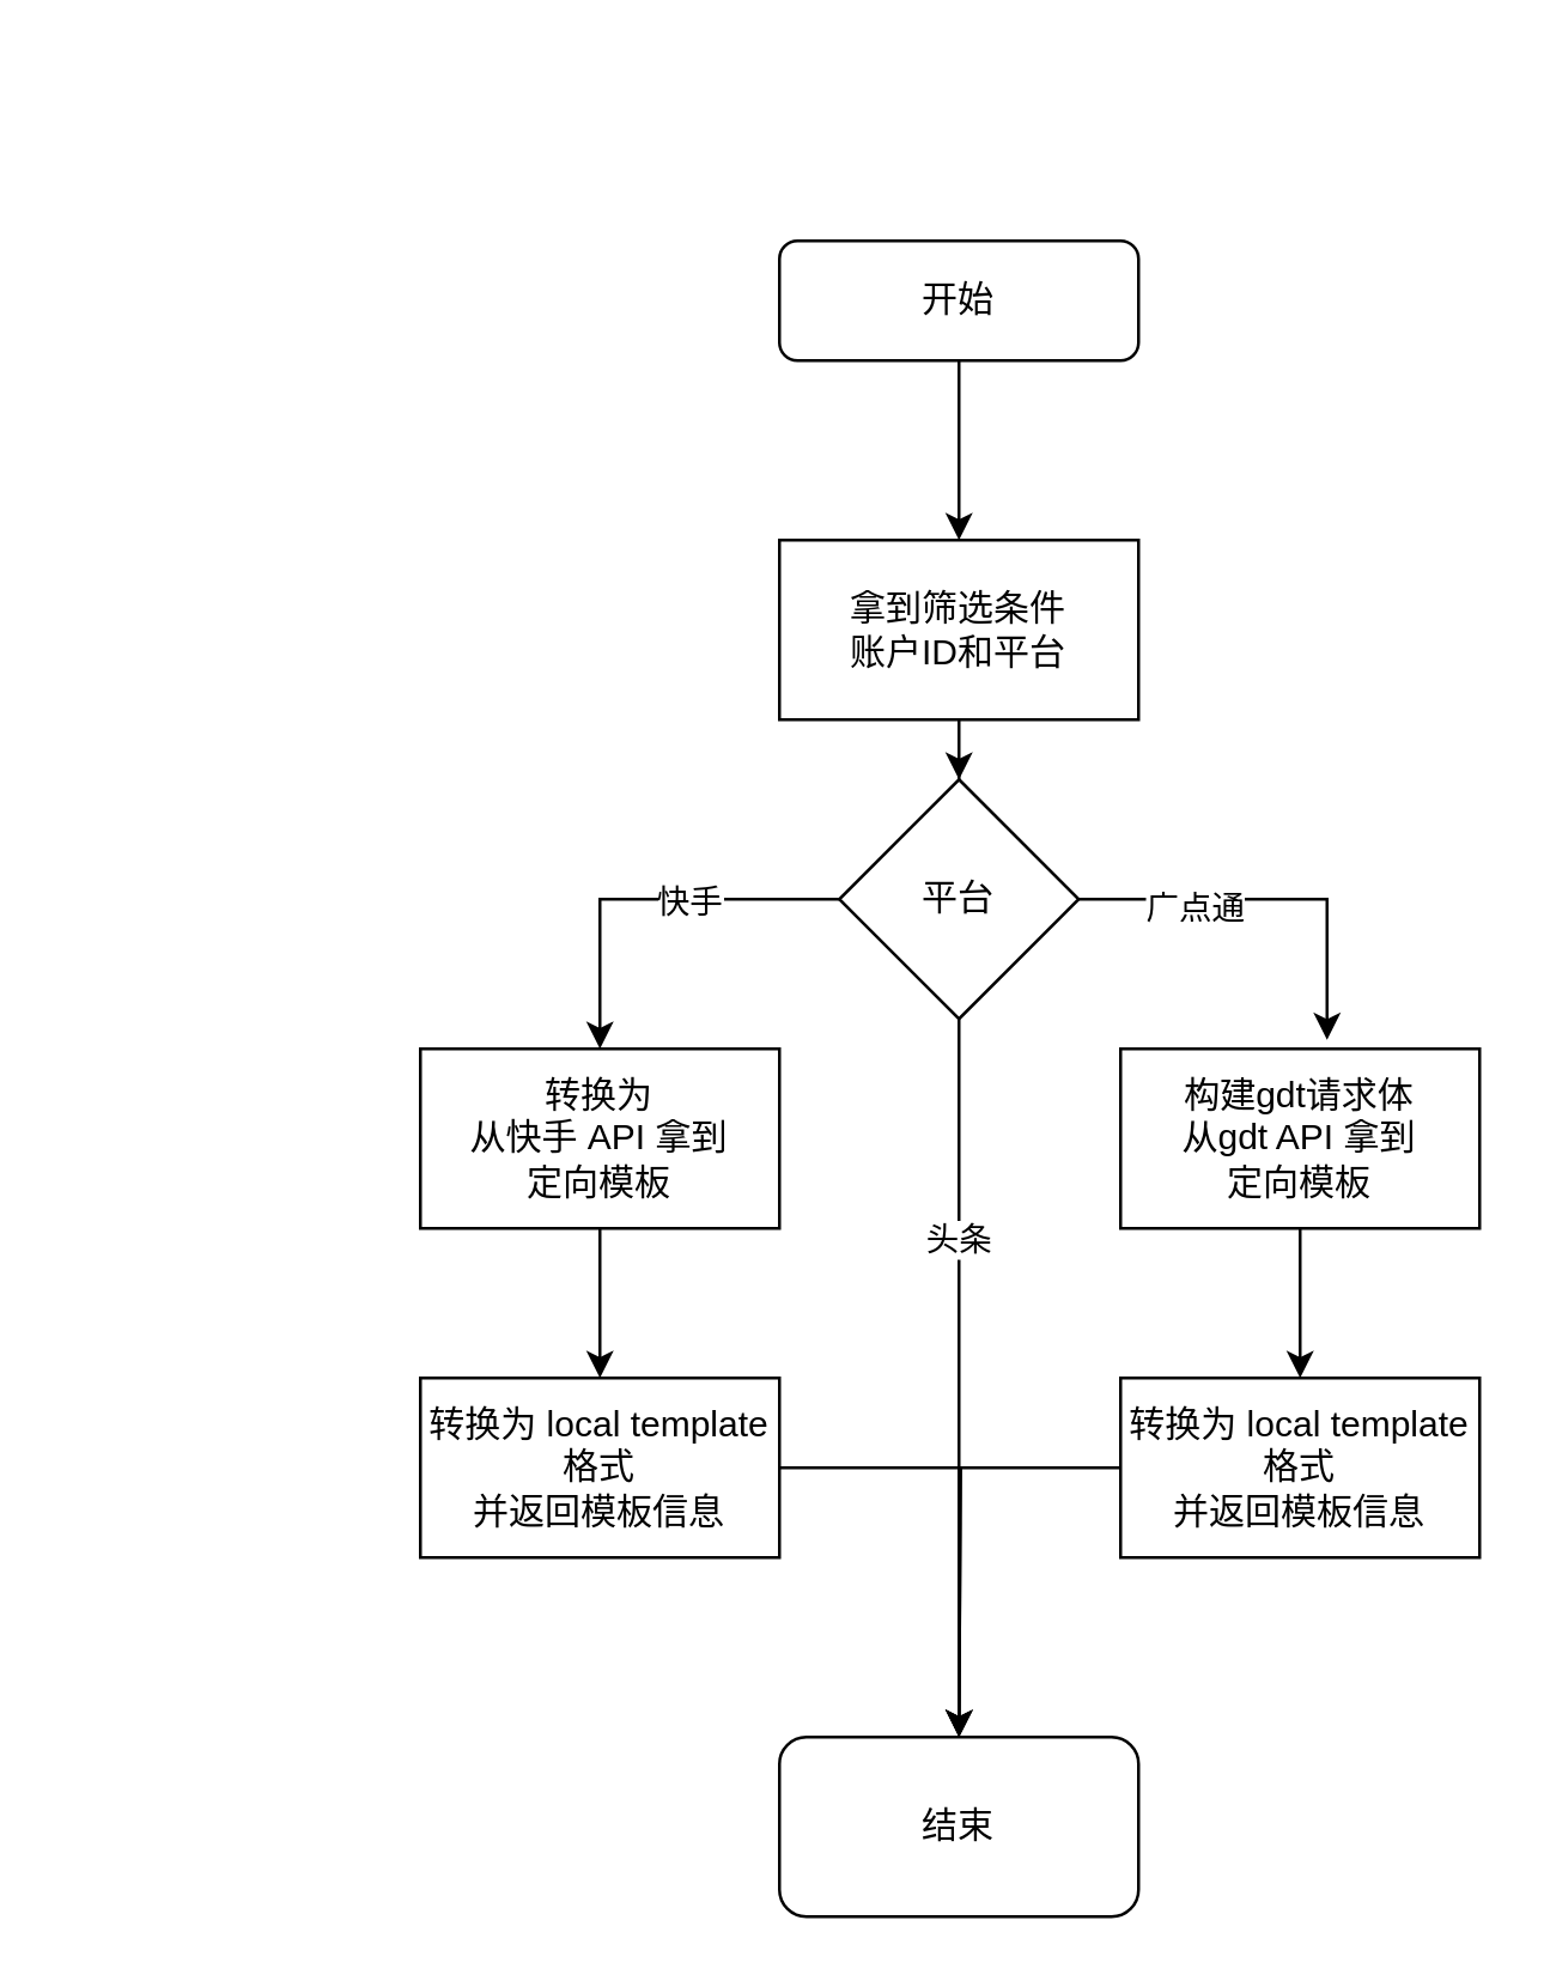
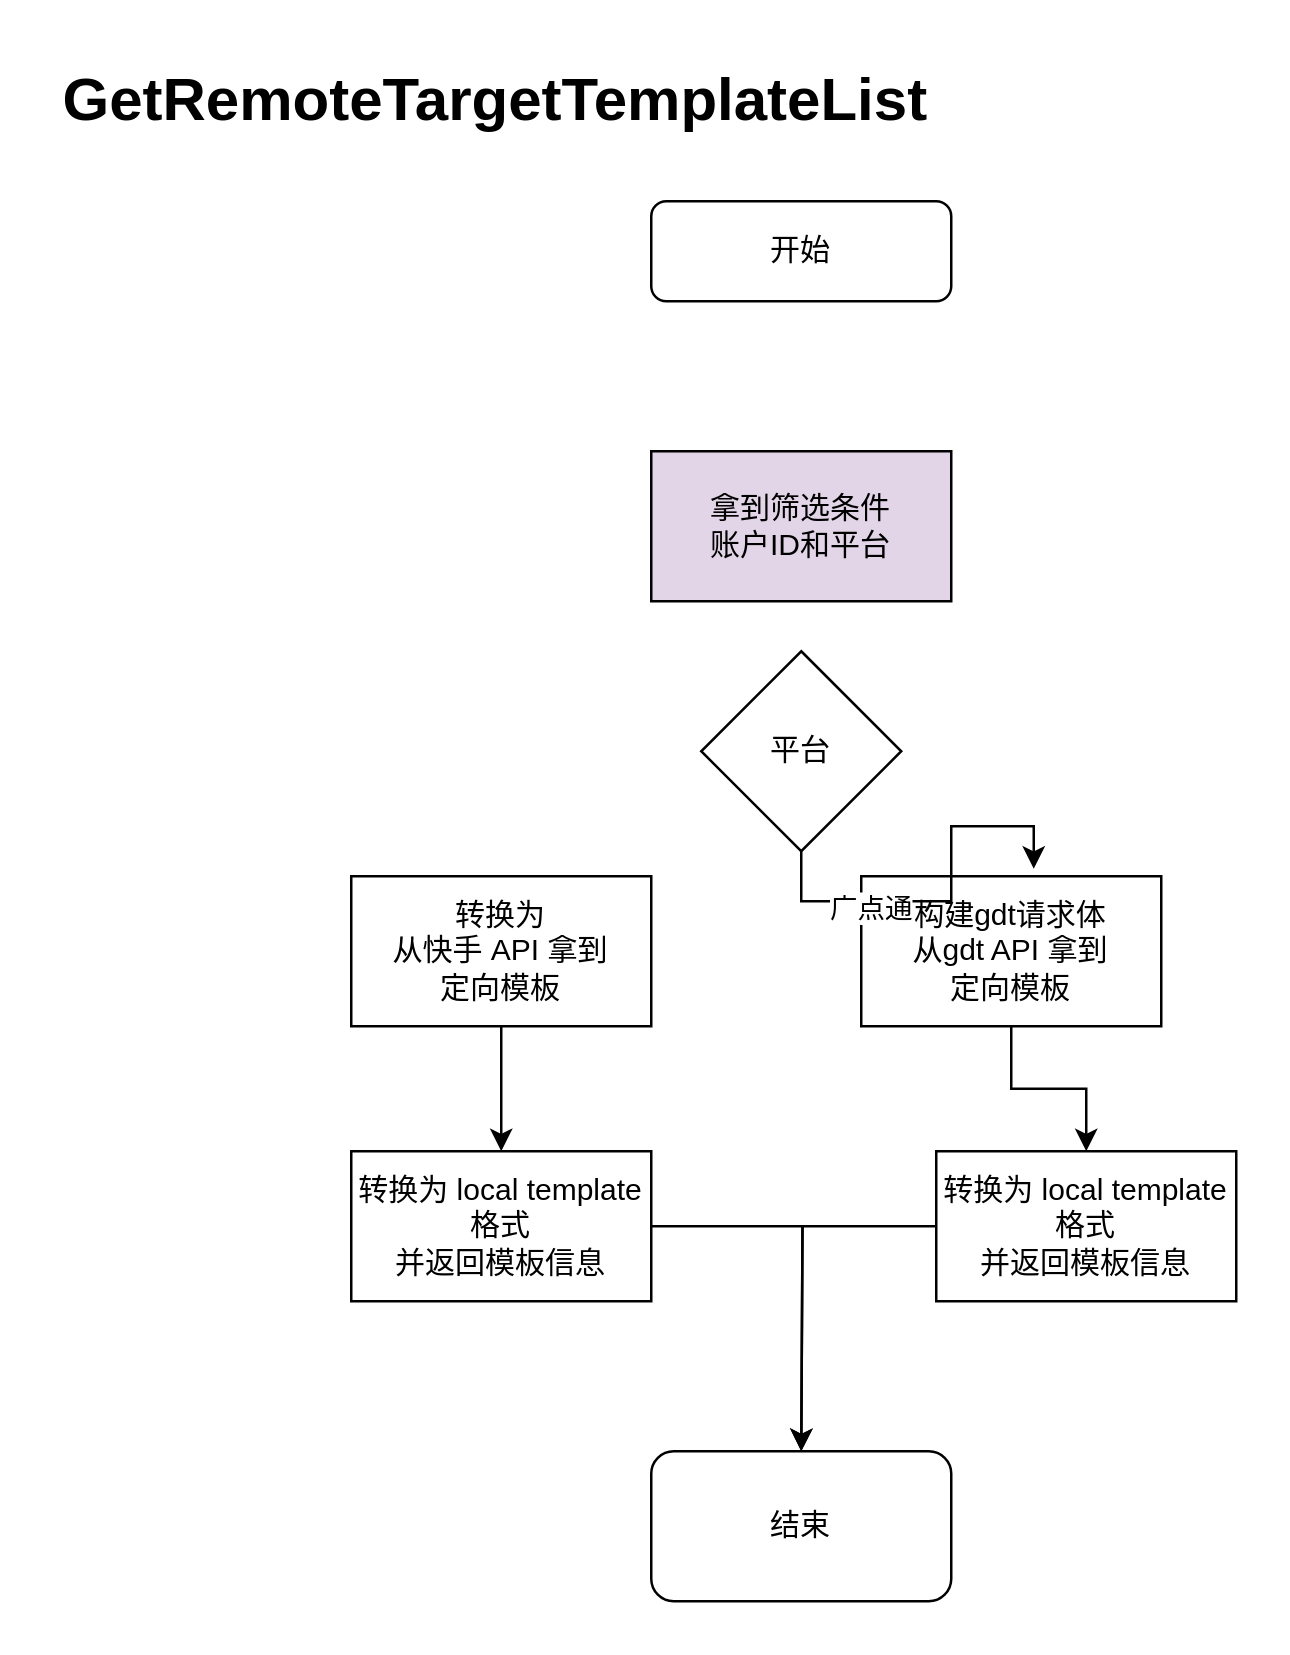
+ <mxCell id="2" value="&lt;h1&gt;GetRemoteTargetTemplateList&lt;/h1&gt;" style="text;html=1;strokeColor=none;fillColor=none;spacing=5;spacingTop=-20;whiteSpace=wrap;overflow=hidden;rounded=0;" vertex="1" parent="1"><mxGeometry y="20" width="400" height="50" as="geometry" x="20" /></mxCell>
- <mxCell id="3" style="edgeStyle=orthogonalEdgeStyle;rounded=0;orthogonalLoop=1;jettySize=auto;html=1;entryX=0.5;entryY=0;entryDx=0;entryDy=0;" edge="1" parent="1" source="4" target="6"><mxGeometry relative="1" as="geometry" /></mxCell>
- <mxCell id="6" value="拿到筛选条件&lt;br&gt;账户ID和平台" style="rounded=0;whiteSpace=wrap;html=1;" vertex="1" parent="1"><mxGeometry x="260" y="180" width="120" height="60" as="geometry" /></mxCell>
+ <mxCell id="6" value="拿到筛选条件&lt;br&gt;账户ID和平台" style="rounded=0;whiteSpace=wrap;html=1;fillColor=#e1d5e7;" vertex="1" parent="1"><mxGeometry x="260" y="180" width="120" height="60" as="geometry" /></mxCell>
- <mxCell id="5" style="edgeStyle=orthogonalEdgeStyle;rounded=0;orthogonalLoop=1;jettySize=auto;html=1;" edge="1" parent="1" source="6" target="17"><mxGeometry relative="1" as="geometry" /></mxCell>
- <mxCell id="11" style="edgeStyle=orthogonalEdgeStyle;rounded=0;orthogonalLoop=1;jettySize=auto;html=1;entryX=0.5;entryY=0;entryDx=0;entryDy=0;" edge="1" parent="1" source="17" target="8"><mxGeometry relative="1" as="geometry" /></mxCell>
- <mxCell id="12" value="快手" style="edgeLabel;html=1;align=center;verticalAlign=middle;resizable=0;points=[];" vertex="1" connectable="0" parent="11"><mxGeometry x="-0.215" relative="1" as="geometry"><mxPoint as="offset" /></mxGeometry></mxCell>
- <mxCell id="10" value="&lt;span&gt;构建gdt请求体&lt;/span&gt;&lt;br&gt;&lt;span&gt;从gdt API 拿到&lt;/span&gt;&lt;br&gt;&lt;span&gt;定向模板&lt;/span&gt;" style="rounded=0;whiteSpace=wrap;html=1;" vertex="1" parent="1"><mxGeometry x="374" y="350" width="120" height="60" as="geometry" /></mxCell>
+ <mxCell id="10" value="&lt;span&gt;构建gdt请求体&lt;/span&gt;&lt;br&gt;&lt;span&gt;从gdt API 拿到&lt;/span&gt;&lt;br&gt;&lt;span&gt;定向模板&lt;/span&gt;" style="rounded=0;whiteSpace=wrap;html=1;" vertex="1" parent="1"><mxGeometry x="344" y="350" width="120" height="60" as="geometry" /></mxCell>
- <mxCell id="15" style="edgeStyle=orthogonalEdgeStyle;rounded=0;orthogonalLoop=1;jettySize=auto;html=1;entryX=0.5;entryY=0;entryDx=0;entryDy=0;" edge="1" parent="1" source="17" target="20"><mxGeometry relative="1" as="geometry"><mxPoint x="320" y="580" as="targetPoint" /></mxGeometry></mxCell>
- <mxCell id="16" value="头条" style="edgeLabel;html=1;align=center;verticalAlign=middle;resizable=0;points=[];" vertex="1" connectable="0" parent="15"><mxGeometry x="-0.392" y="-1" relative="1" as="geometry"><mxPoint as="offset" /></mxGeometry></mxCell>
